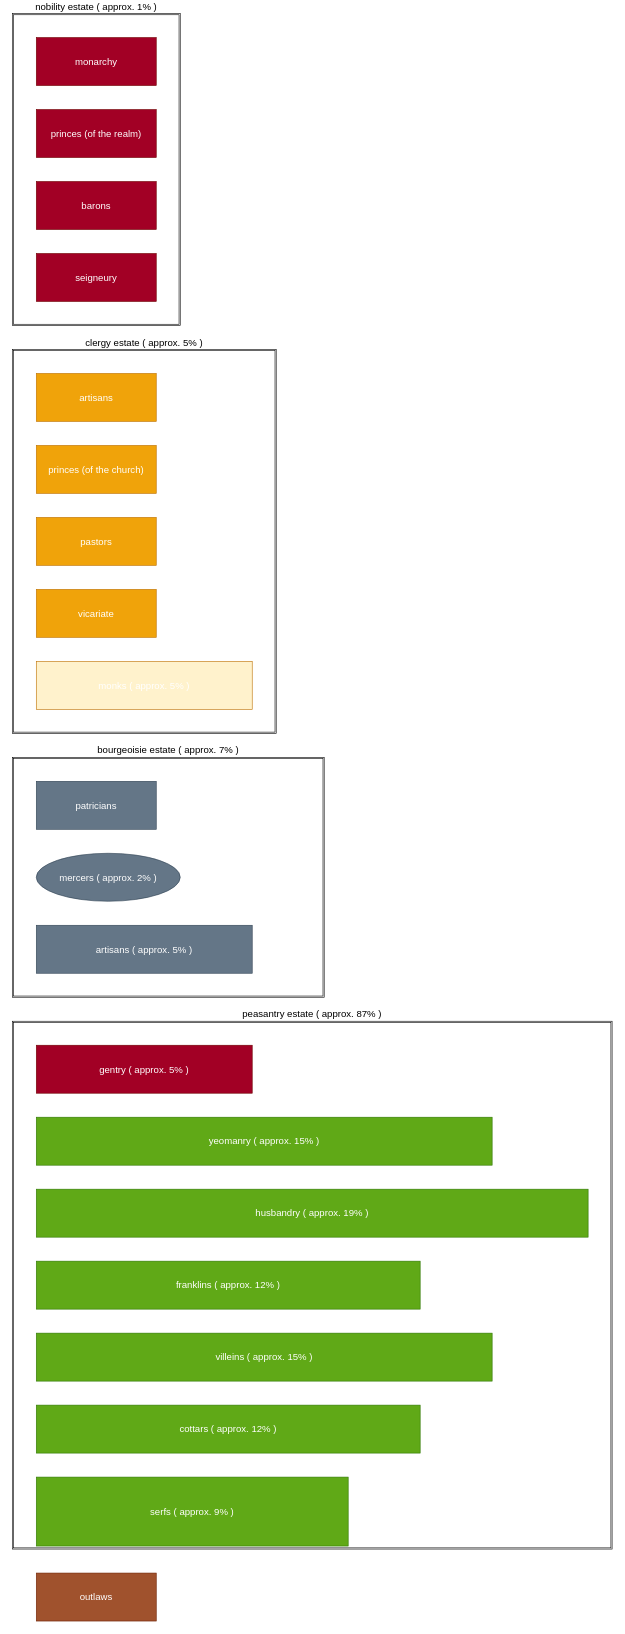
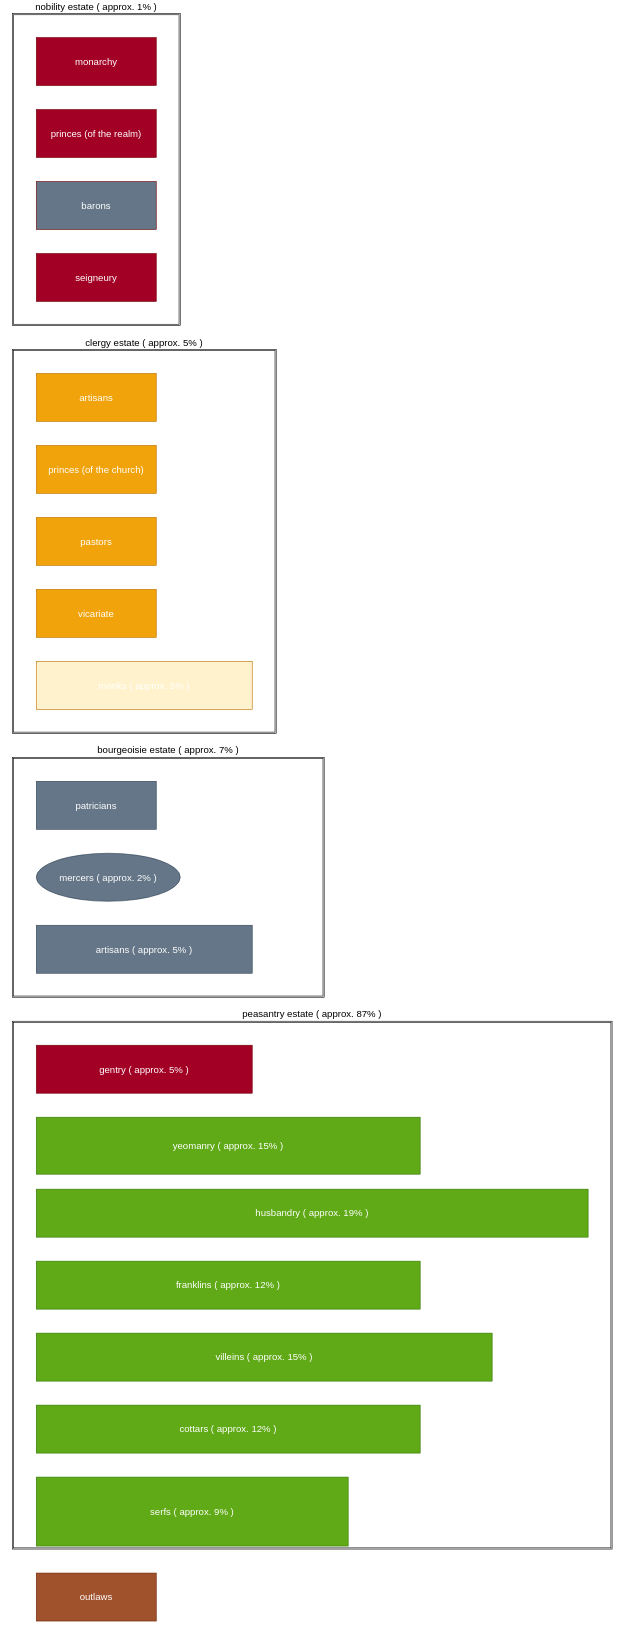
- <mxCell id="7" value="barons" style="rounded=0;whiteSpace=wrap;html=1;fontSize=16;fillColor=#a20025;strokeColor=#6F0000;fontColor=#ffffff;" vertex="1" parent="1"><mxGeometry x="60" y="300" width="200" height="80" as="geometry" /></mxCell>
+ <mxCell id="7" value="barons" style="rounded=0;whiteSpace=wrap;html=1;fontSize=16;fillColor=#647687;strokeColor=#6F0000;fontColor=#ffffff;" vertex="1" parent="1"><mxGeometry x="60" y="300" width="200" height="80" as="geometry" /></mxCell>
- <mxCell id="19" value="yeomanry ( approx. 15% )" style="rounded=0;whiteSpace=wrap;html=1;fontSize=16;fillColor=#60a917;strokeColor=#2D7600;fontColor=#ffffff;" vertex="1" parent="1"><mxGeometry x="60" y="1860" width="760" height="80" as="geometry" /></mxCell>
+ <mxCell id="19" value="yeomanry ( approx. 15% )" style="rounded=0;whiteSpace=wrap;html=1;fontSize=16;fillColor=#60a917;strokeColor=#2D7600;fontColor=#ffffff;" vertex="1" parent="1"><mxGeometry x="60" y="1860" width="640" height="95" as="geometry" /></mxCell>
